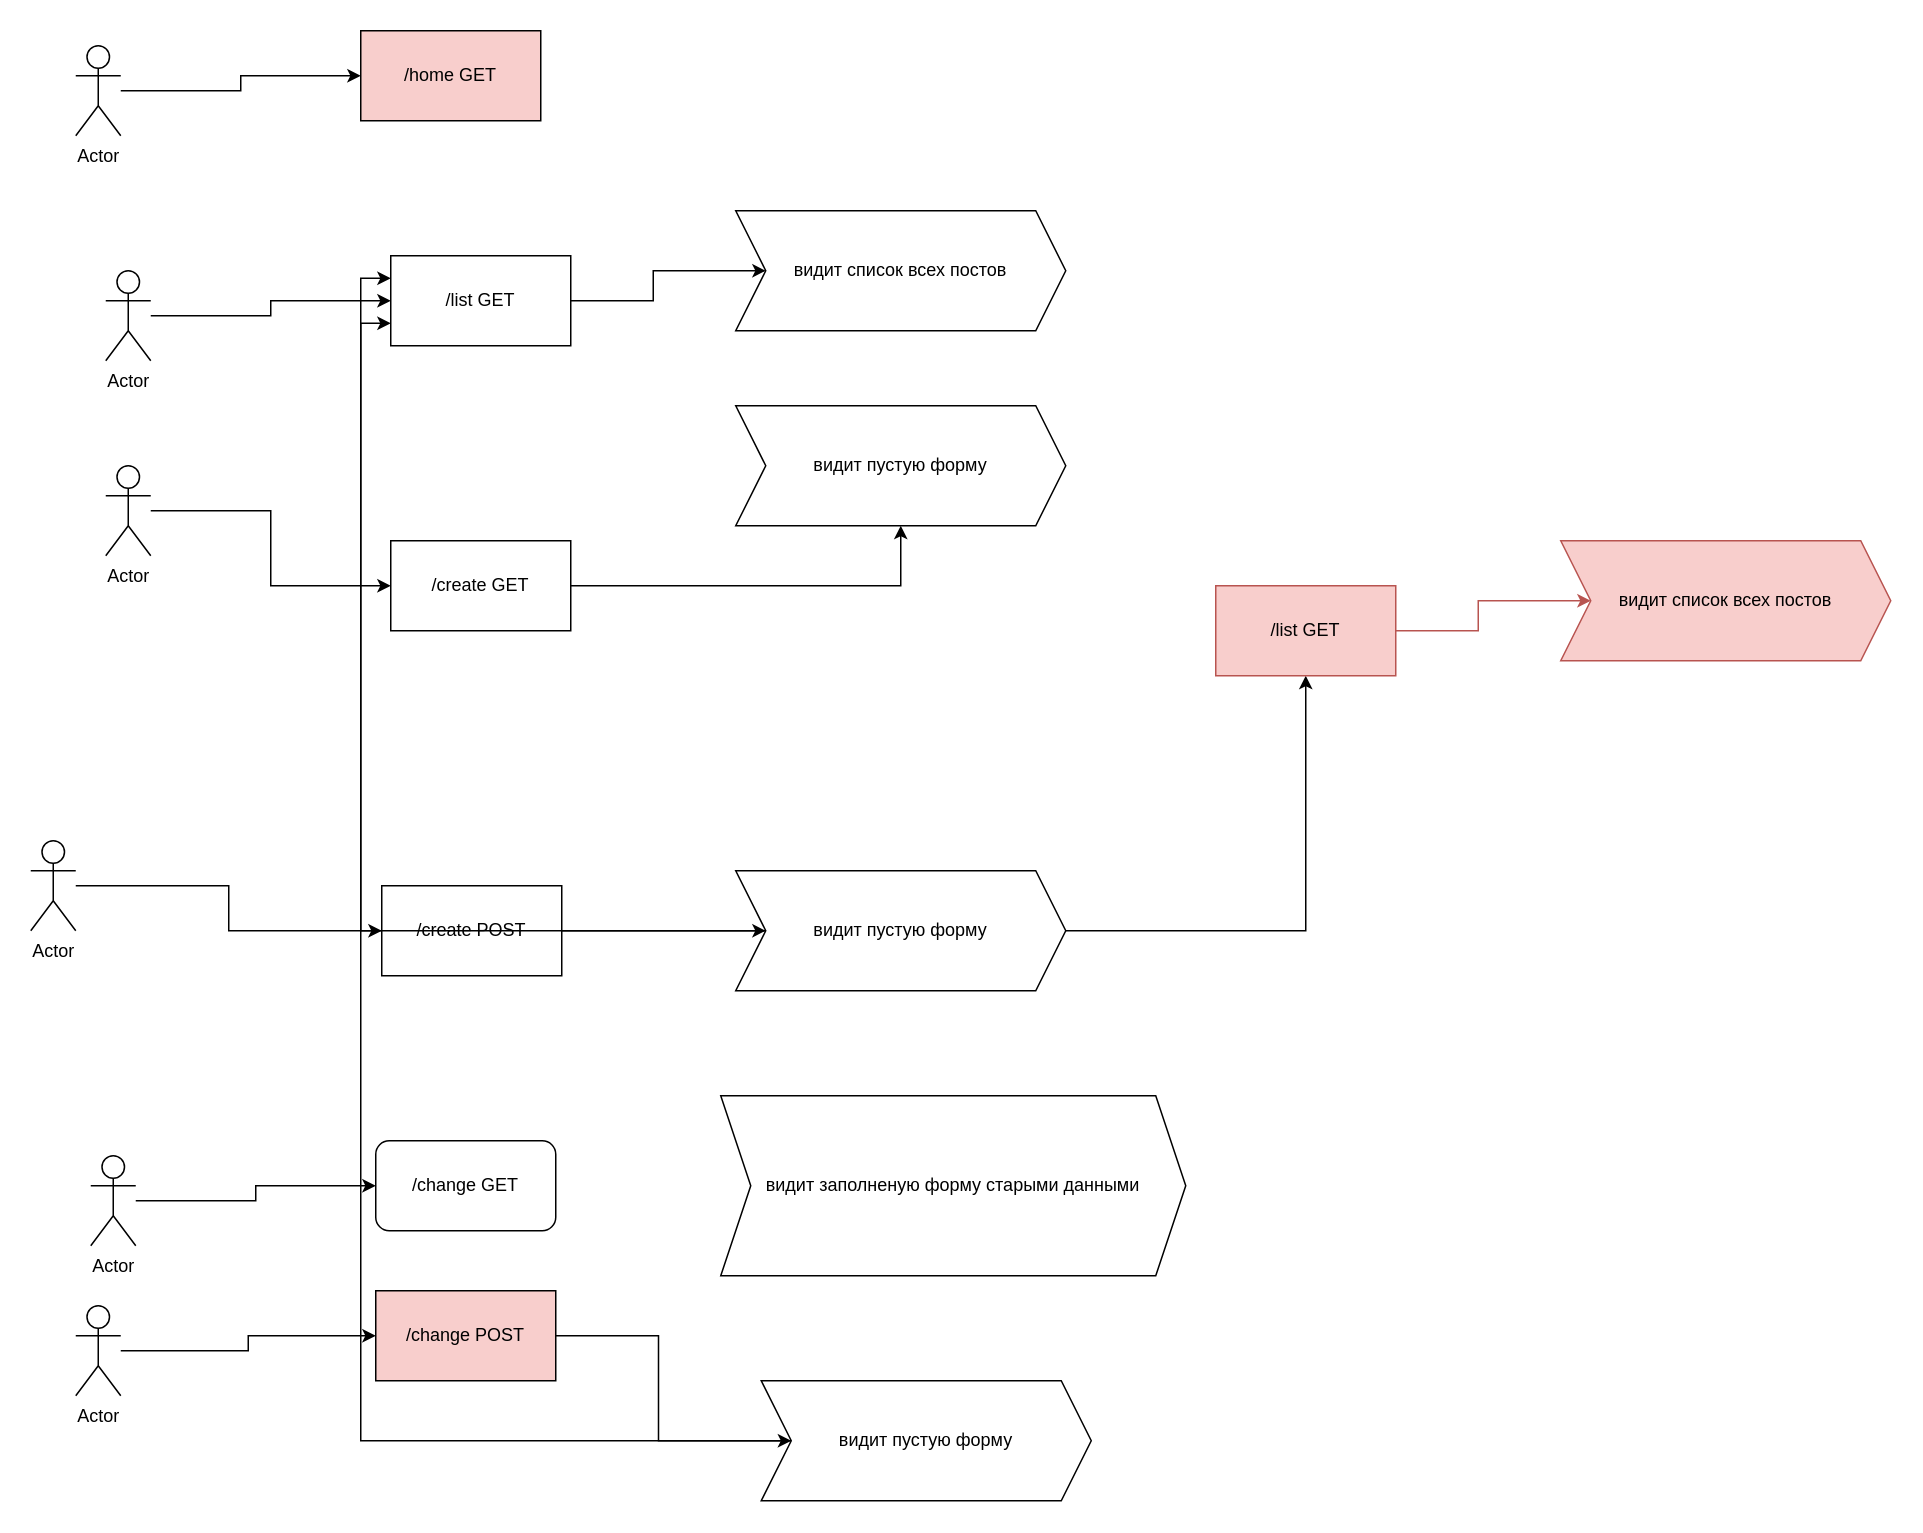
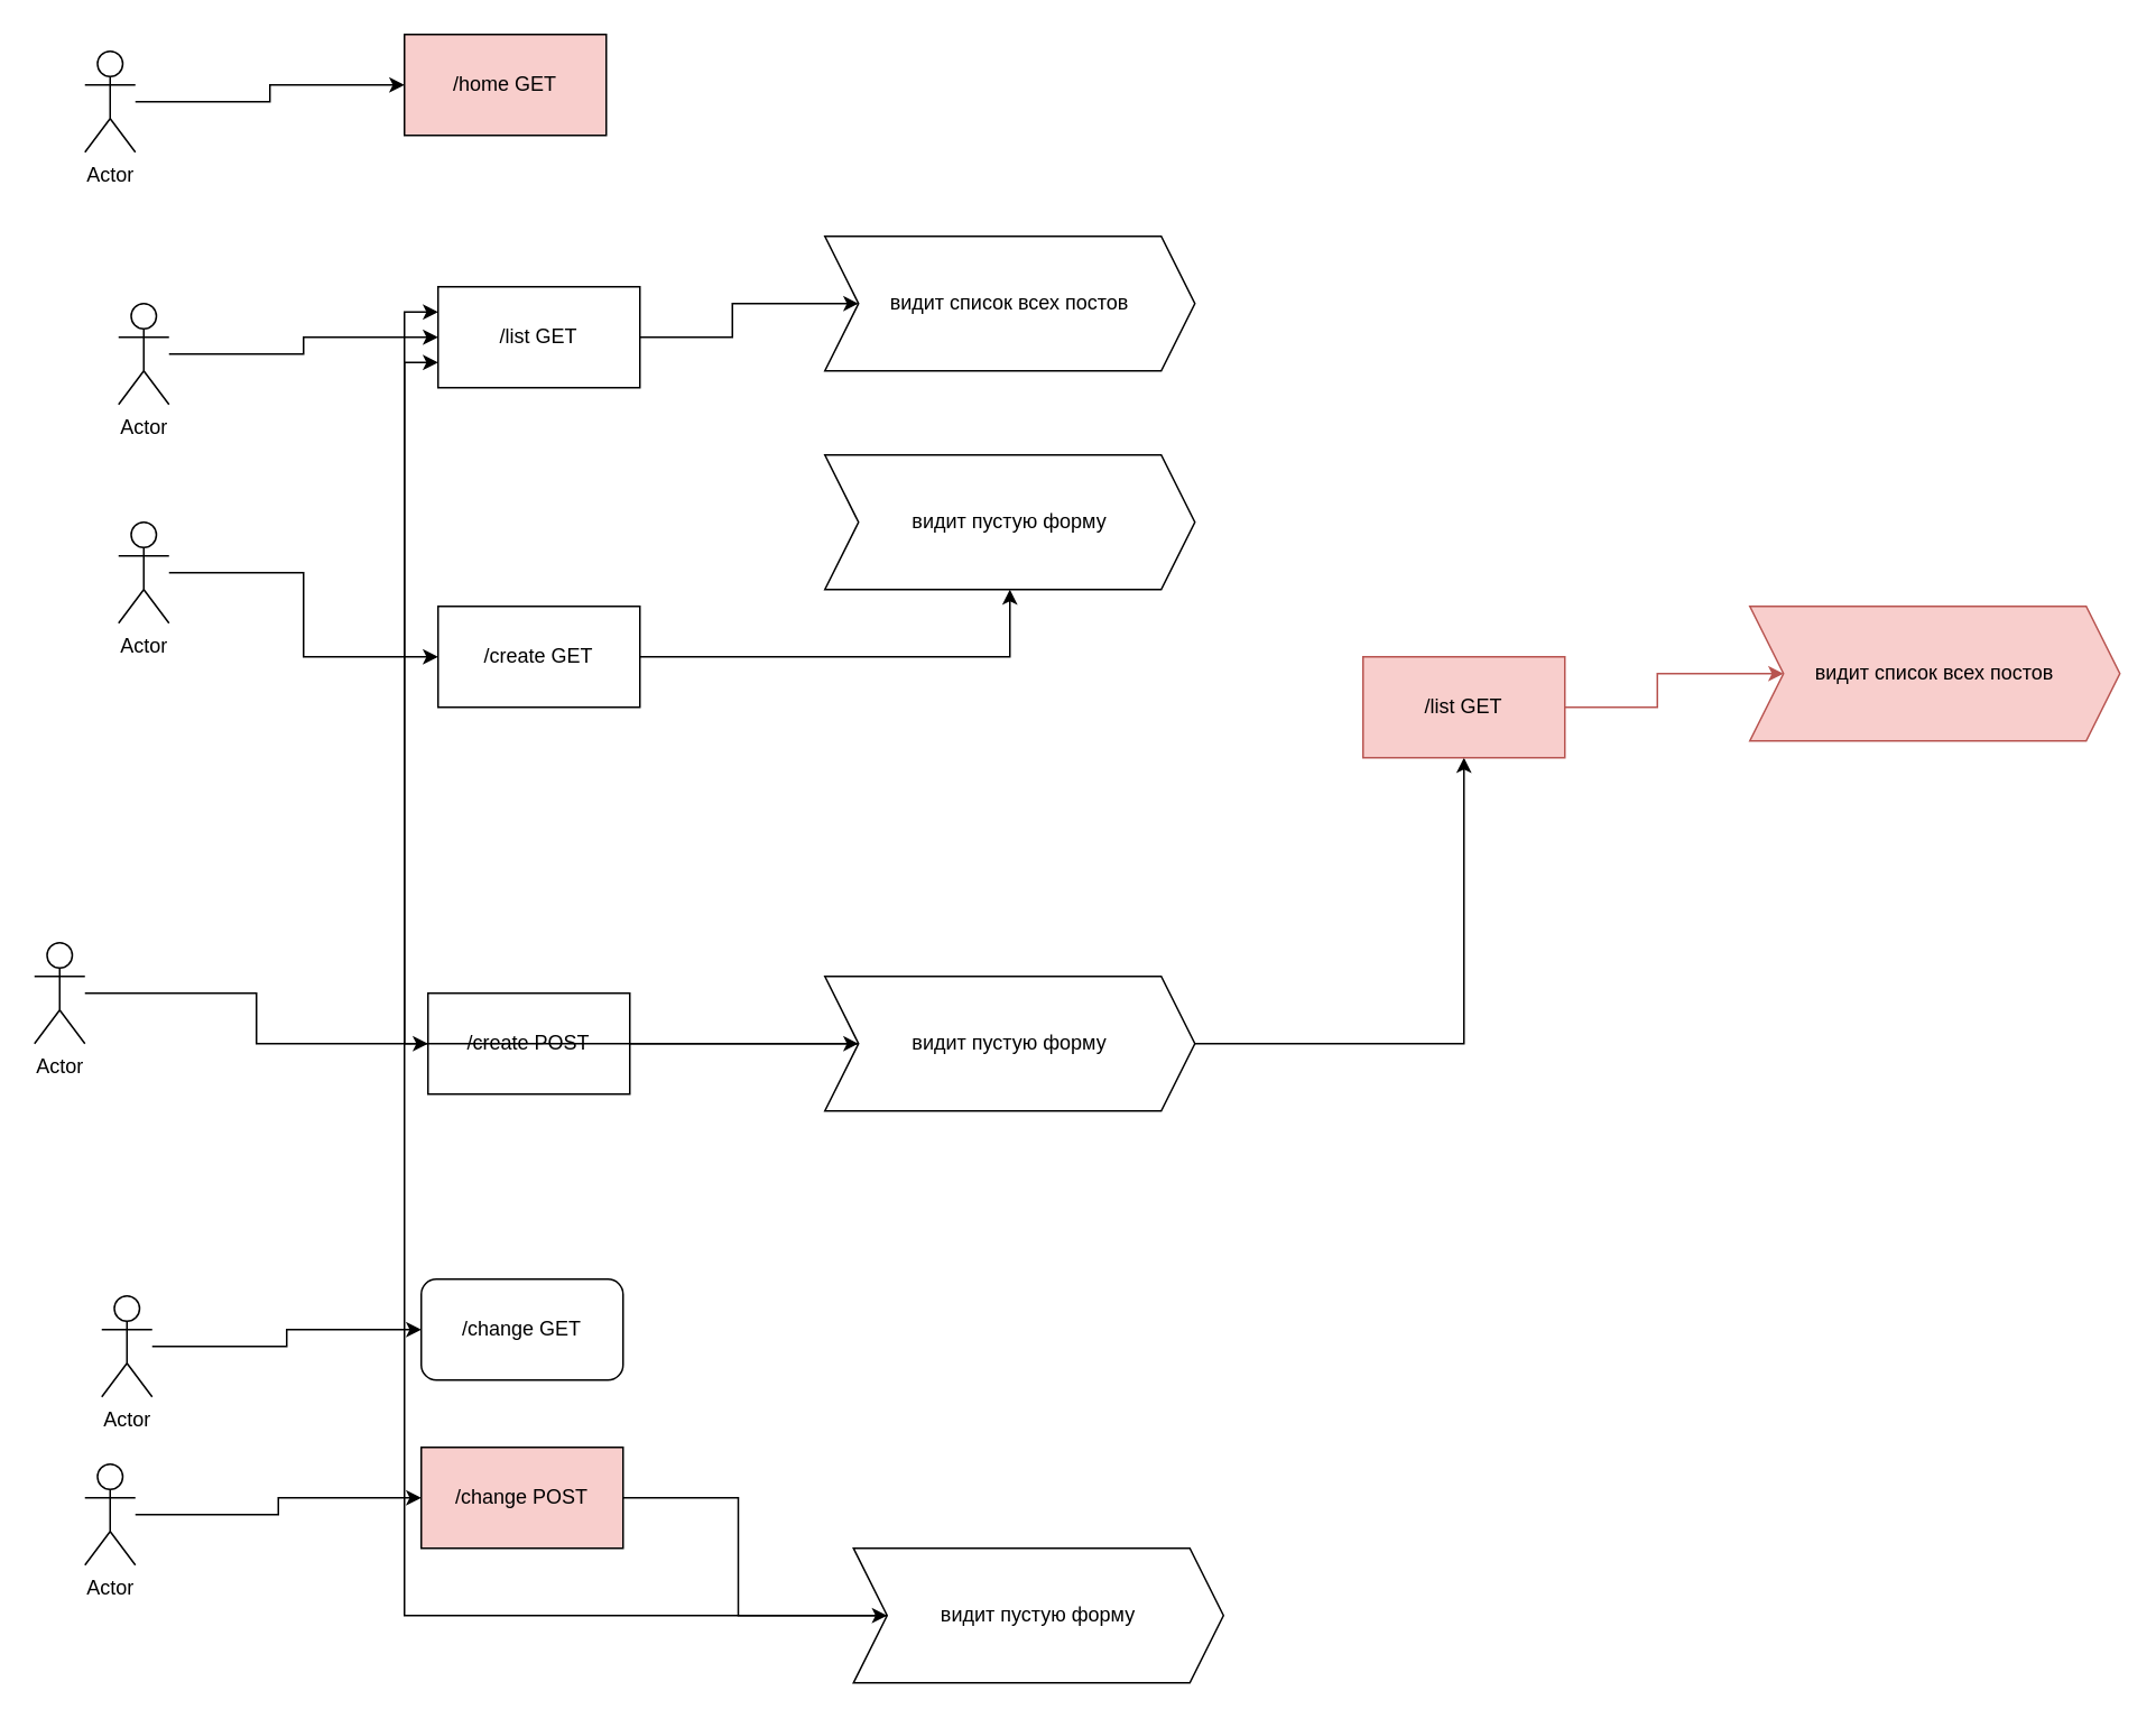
- <mxCell id="28" value="видит заполненую форму старыми данными" style="shape=step;perimeter=stepPerimeter;whiteSpace=wrap;html=1;fixedSize=1;" vertex="1" parent="1"><mxGeometry x="480" y="730" width="310" height="120" as="geometry" /></mxCell>
